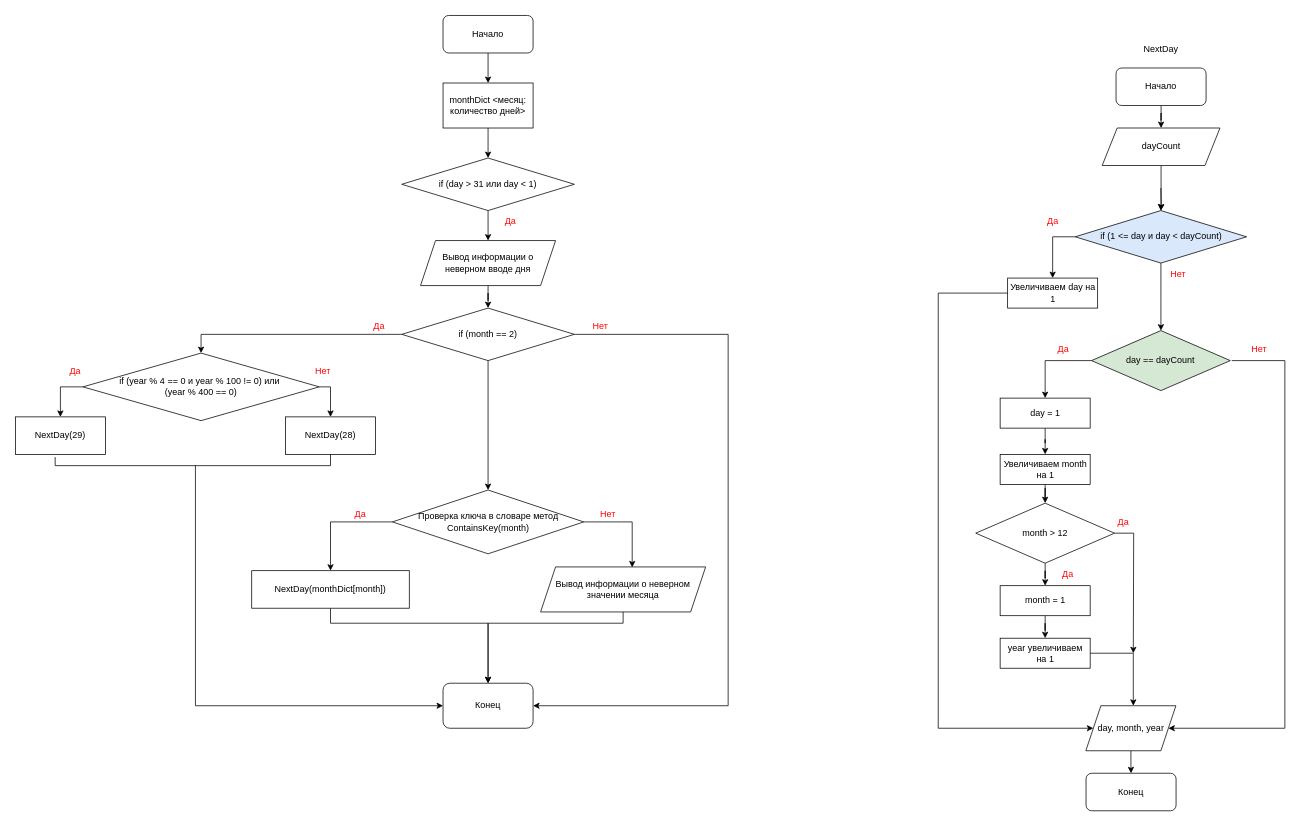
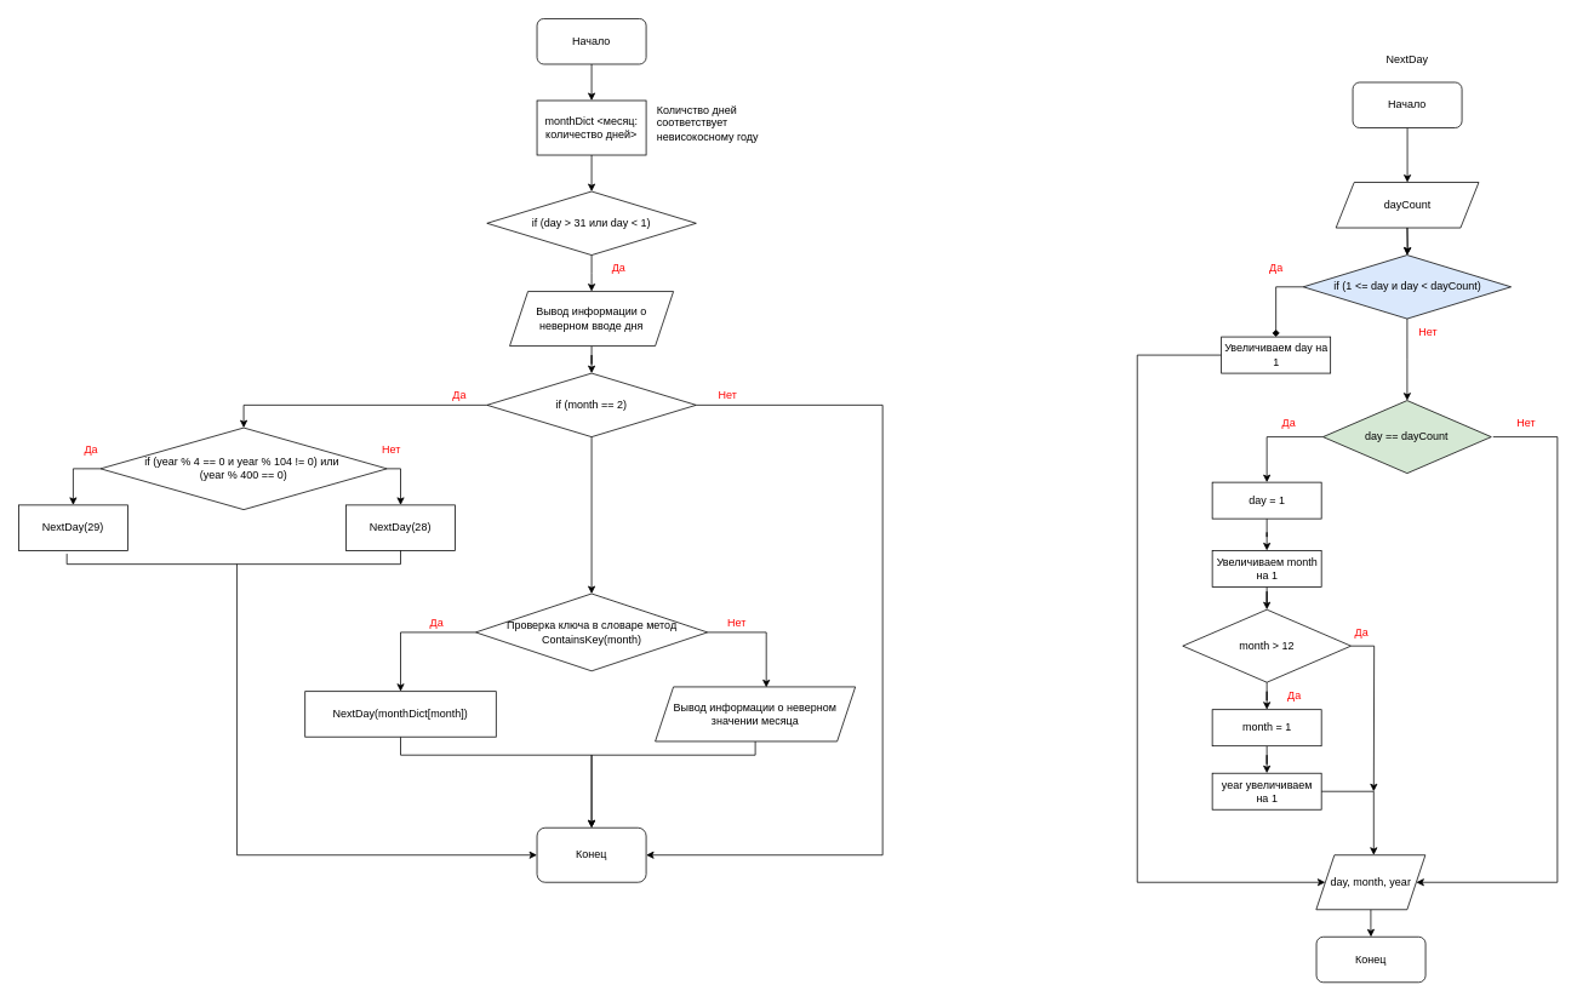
+ <mxCell id="40" value="Количство дней соответствует невисокосному году" style="text;html=1;align=left;verticalAlign=middle;whiteSpace=wrap;rounded=0;" vertex="1" parent="1"><mxGeometry x="720" y="120" width="120" height="30" as="geometry" /></mxCell>
- <mxCell id="34" value="dayCount" style="shape=parallelogram;perimeter=parallelogramPerimeter;whiteSpace=wrap;html=1;fixedSize=1;" vertex="1" parent="1"><mxGeometry x="1468.5" y="170" width="157" height="50" as="geometry" /></mxCell>
+ <mxCell id="34" value="dayCount" style="shape=parallelogram;perimeter=parallelogramPerimeter;whiteSpace=wrap;html=1;fixedSize=1;" vertex="1" parent="1"><mxGeometry x="1468.5" y="200" width="157" height="50" as="geometry" /></mxCell>
- <mxCell id="3" style="edgeStyle=orthogonalEdgeStyle;rounded=0;orthogonalLoop=1;jettySize=auto;html=1;entryX=0.5;entryY=0;entryDx=0;entryDy=0;" edge="1" parent="1" source="5" target="7"><mxGeometry relative="1" as="geometry"><Array as="points"><mxPoint x="1402.5" y="315" /></Array></mxGeometry></mxCell>
+ <mxCell id="3" style="edgeStyle=orthogonalEdgeStyle;rounded=0;orthogonalLoop=1;jettySize=auto;html=1;entryX=0.5;entryY=0;entryDx=0;entryDy=0;endArrow=diamond;" edge="1" parent="1" source="5" target="7"><mxGeometry relative="1" as="geometry"><Array as="points"><mxPoint x="1402.5" y="315" /></Array></mxGeometry></mxCell>
- <mxCell id="49" value="if (year % 4 == 0 и year % 100 != 0) или&amp;nbsp;&lt;br&gt;(year % 400 == 0)" style="rhombus;whiteSpace=wrap;html=1;" vertex="1" parent="1"><mxGeometry x="110" y="470" width="315" height="90" as="geometry" /></mxCell>
+ <mxCell id="49" value="if (year % 4 == 0 и year % 104 != 0) или&amp;nbsp;&lt;br&gt;(year % 400 == 0)" style="rhombus;whiteSpace=wrap;html=1;" vertex="1" parent="1"><mxGeometry x="110" y="470" width="315" height="90" as="geometry" /></mxCell>
